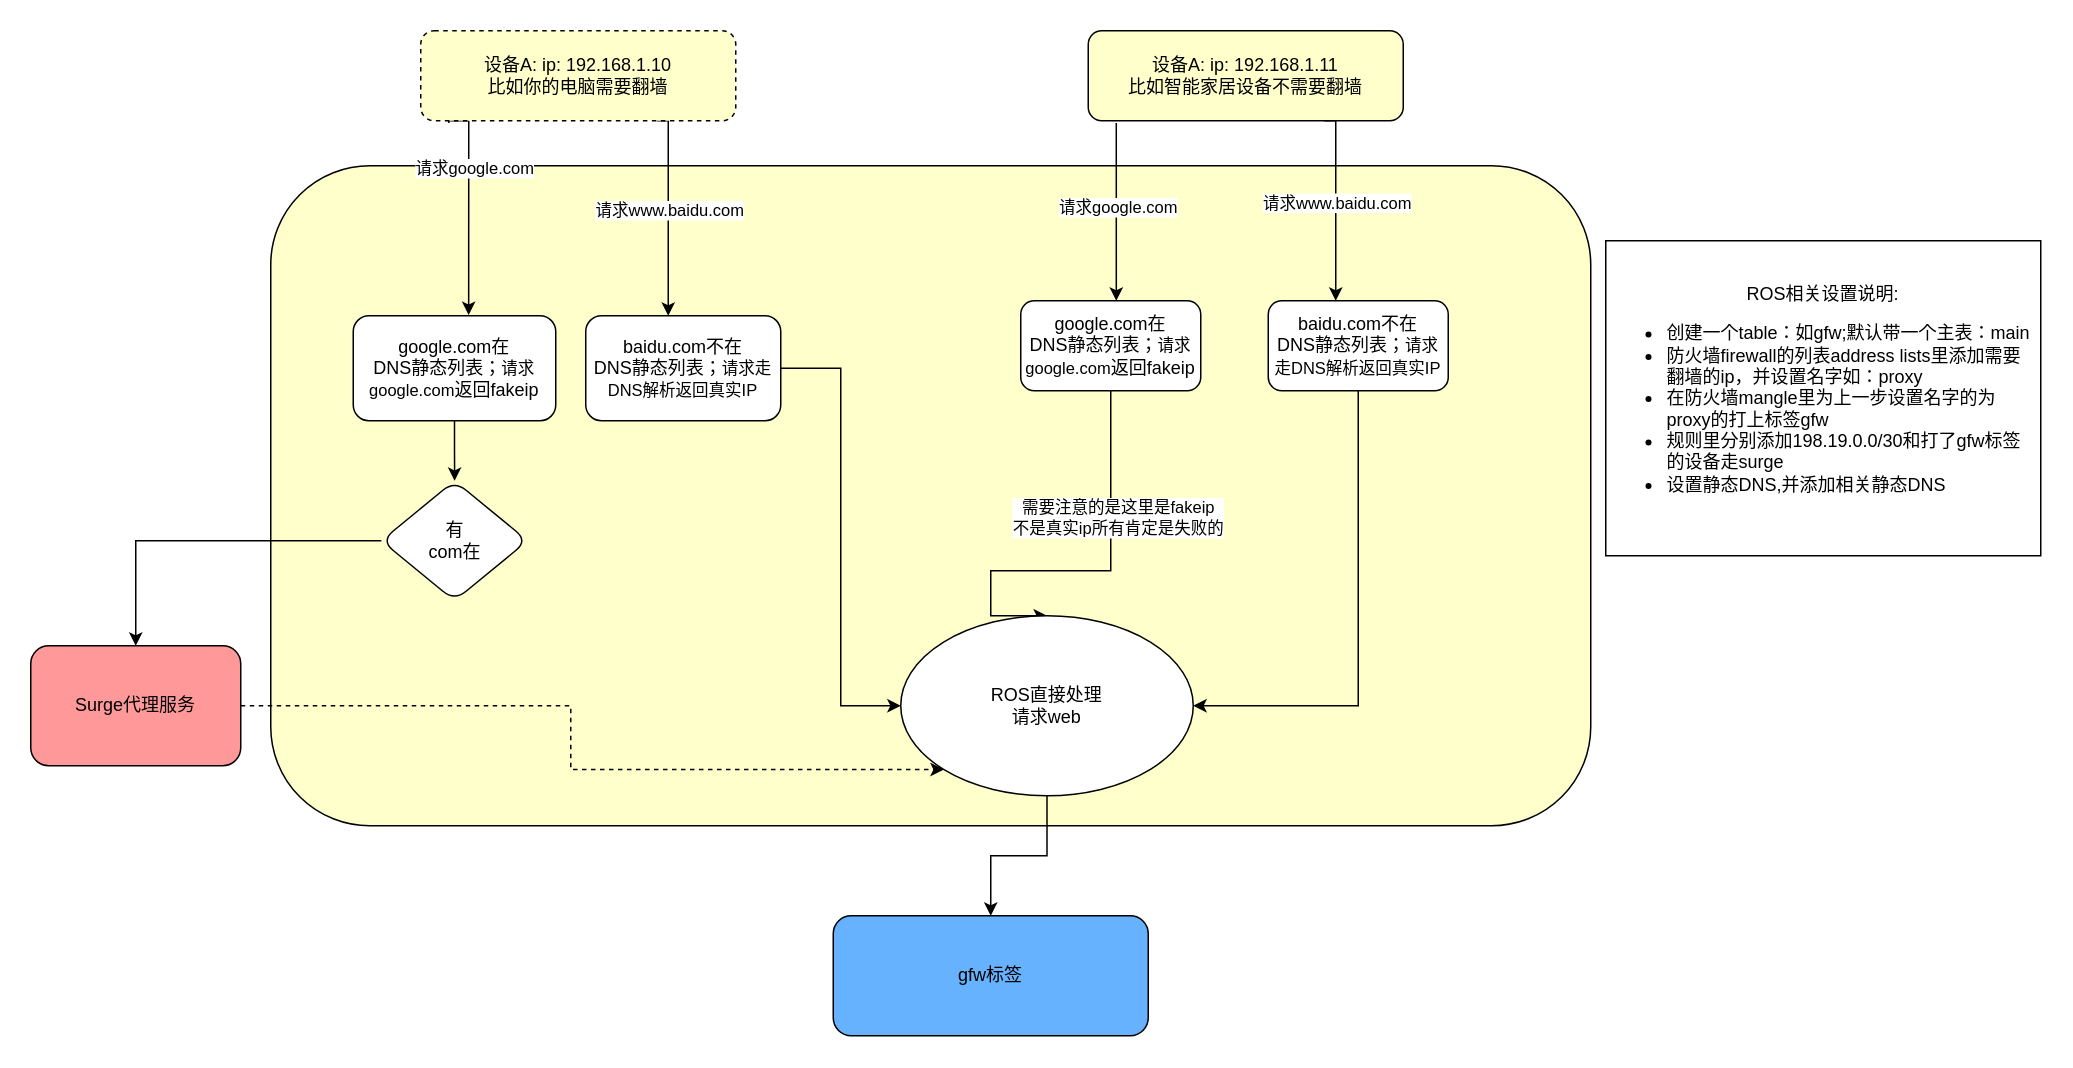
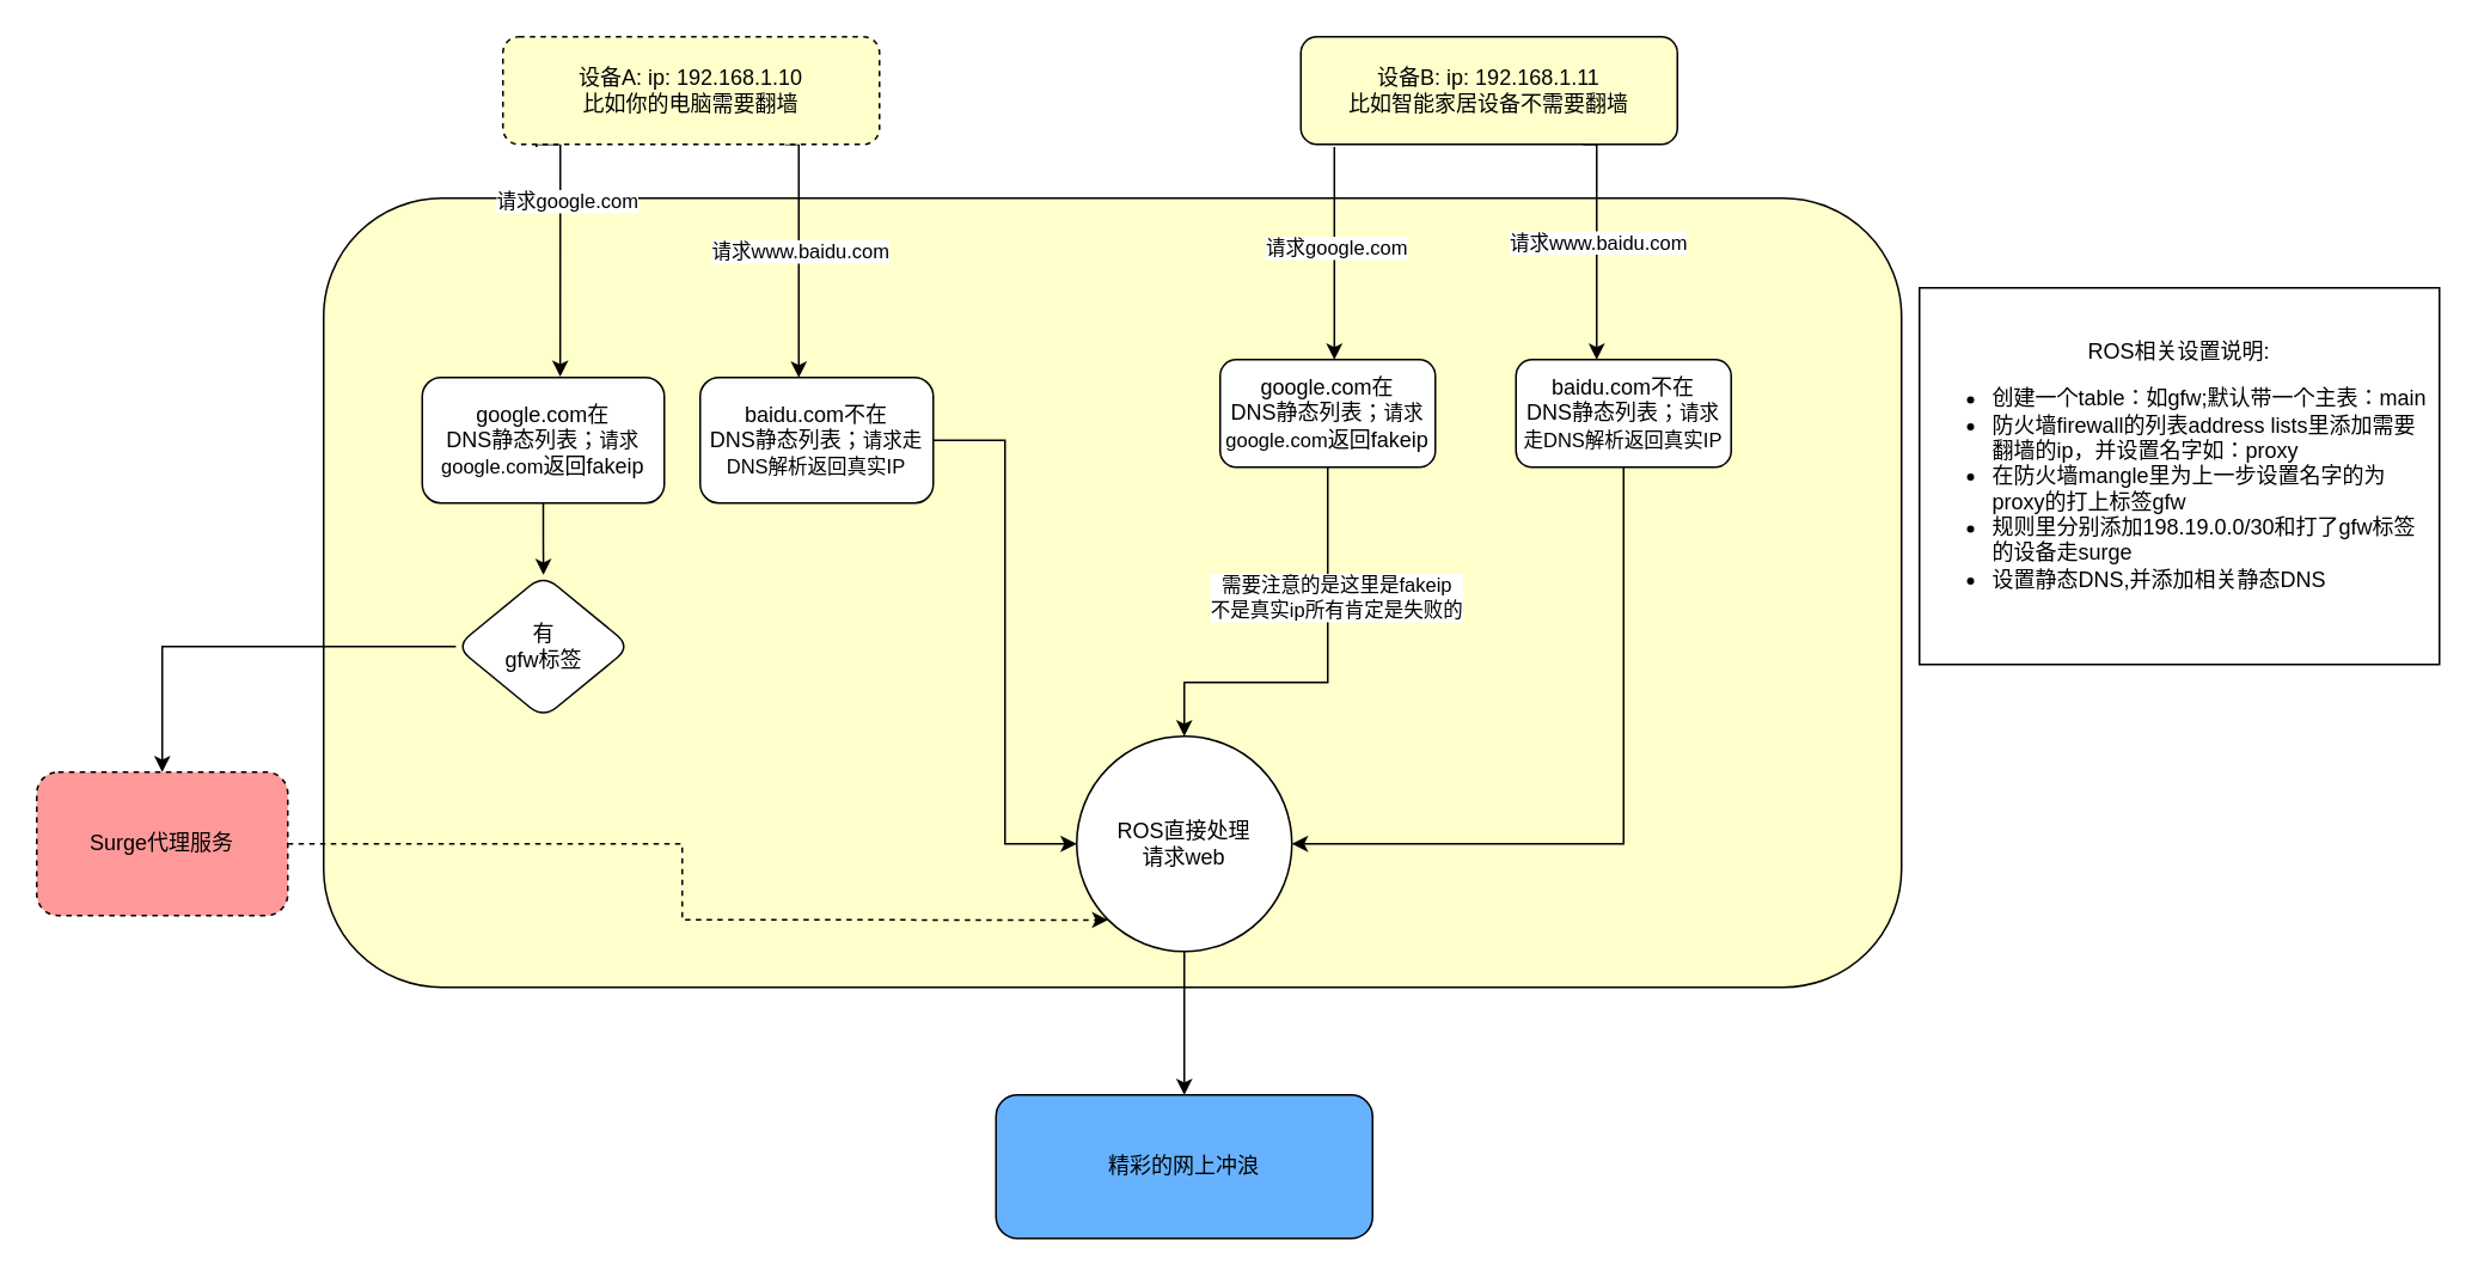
- <mxCell id="17" value="设备A: ip: 192.168.1.11&lt;br&gt;比如智能家居设备不需要翻墙" style="rounded=1;whiteSpace=wrap;html=1;fillColor=#FFFFCC;" vertex="1" parent="1"><mxGeometry x="725" y="20" width="210" height="60" as="geometry" /></mxCell>
+ <mxCell id="17" value="设备B: ip: 192.168.1.11&lt;br&gt;比如智能家居设备不需要翻墙" style="rounded=1;whiteSpace=wrap;html=1;fillColor=#FFFFCC;" vertex="1" parent="1"><mxGeometry x="725" y="20" width="210" height="60" as="geometry" /></mxCell>
- <mxCell id="25" value="有&lt;br&gt;com在" style="rhombus;whiteSpace=wrap;html=1;fillColor=#FFFFFF;rounded=1;" vertex="1" parent="1"><mxGeometry x="253.75" y="320" width="97.5" height="80" as="geometry" /></mxCell>
+ <mxCell id="25" value="有&lt;br&gt;gfw标签" style="rhombus;whiteSpace=wrap;html=1;fillColor=#FFFFFF;rounded=1;" vertex="1" parent="1"><mxGeometry x="253.75" y="320" width="97.5" height="80" as="geometry" /></mxCell>
- <mxCell id="29" value="Surge代理服务" style="rounded=1;whiteSpace=wrap;html=1;fillColor=#FF9999;" vertex="1" parent="1"><mxGeometry x="20" y="430" width="140" height="80" as="geometry" /></mxCell>
+ <mxCell id="29" value="Surge代理服务" style="rounded=1;whiteSpace=wrap;html=1;fillColor=#FF9999;dashed=1;" vertex="1" parent="1"><mxGeometry x="20" y="430" width="140" height="80" as="geometry" /></mxCell>
- <mxCell id="27" value="ROS直接处理&lt;br&gt;请求web" style="ellipse;whiteSpace=wrap;html=1;aspect=fixed;fillColor=#FFFFFF;" vertex="1" parent="1"><mxGeometry x="600" y="410" width="195" height="120" as="geometry" /></mxCell>
+ <mxCell id="27" value="ROS直接处理&lt;br&gt;请求web" style="ellipse;whiteSpace=wrap;html=1;aspect=fixed;fillColor=#FFFFFF;" vertex="1" parent="1"><mxGeometry x="600" y="410" width="120" height="120" as="geometry" /></mxCell>
- <mxCell id="8" value="gfw标签" style="rounded=1;whiteSpace=wrap;html=1;fillColor=#66B2FF;" parent="1" vertex="1"><mxGeometry x="555" y="610" width="210" height="80" as="geometry" /></mxCell>
+ <mxCell id="8" value="精彩的网上冲浪" style="rounded=1;whiteSpace=wrap;html=1;fillColor=#66B2FF;" parent="1" vertex="1"><mxGeometry x="555" y="610" width="210" height="80" as="geometry" /></mxCell>
